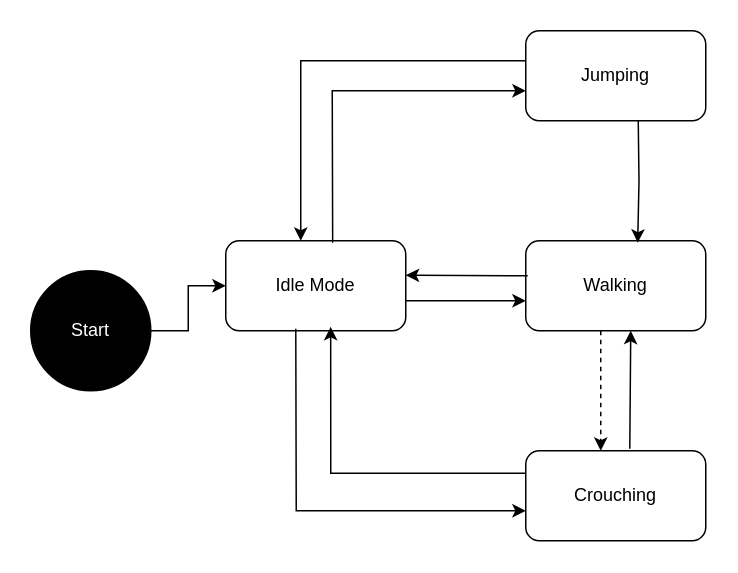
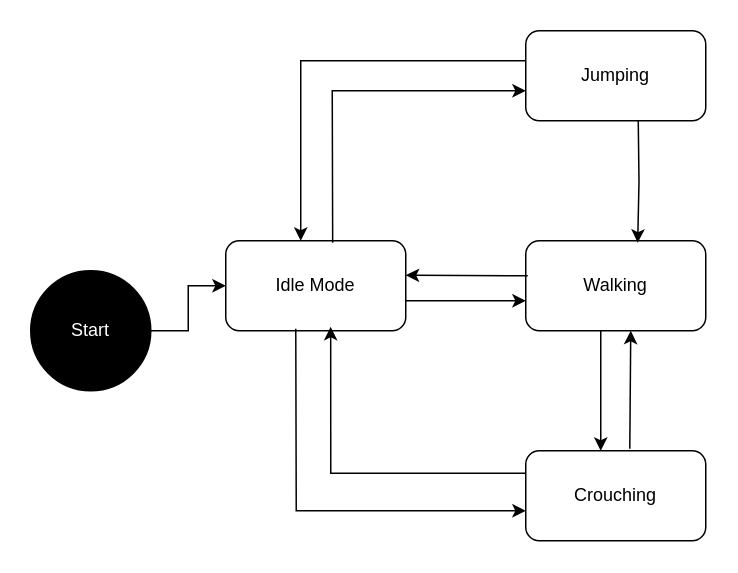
- <mxCell id="6" value="" style="edgeStyle=orthogonalEdgeStyle;rounded=0;orthogonalLoop=1;jettySize=auto;html=1;fontColor=#000000;dashed=1;" edge="1" parent="1" source="7" target="9"><mxGeometry relative="1" as="geometry"><Array as="points"><mxPoint x="400" y="250" /><mxPoint x="400" y="250" /></Array></mxGeometry></mxCell>
+ <mxCell id="6" value="" style="edgeStyle=orthogonalEdgeStyle;rounded=0;orthogonalLoop=1;jettySize=auto;html=1;fontColor=#000000;" edge="1" parent="1" source="7" target="9"><mxGeometry relative="1" as="geometry"><Array as="points"><mxPoint x="400" y="250" /><mxPoint x="400" y="250" /></Array></mxGeometry></mxCell>
